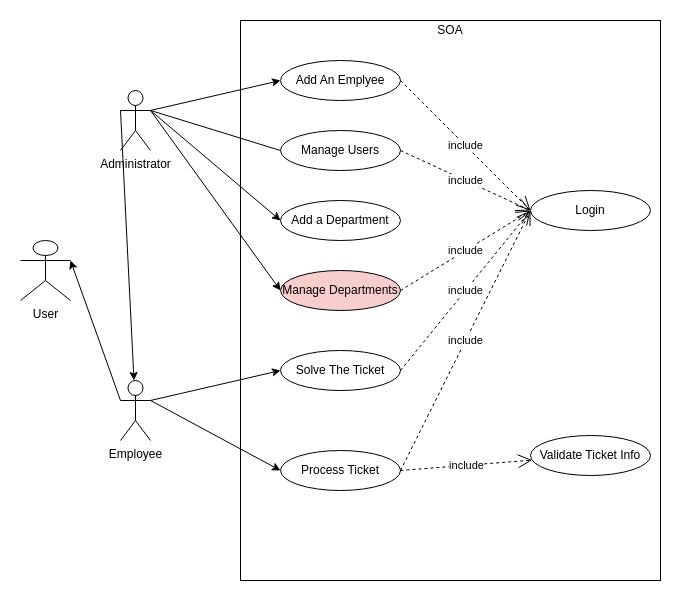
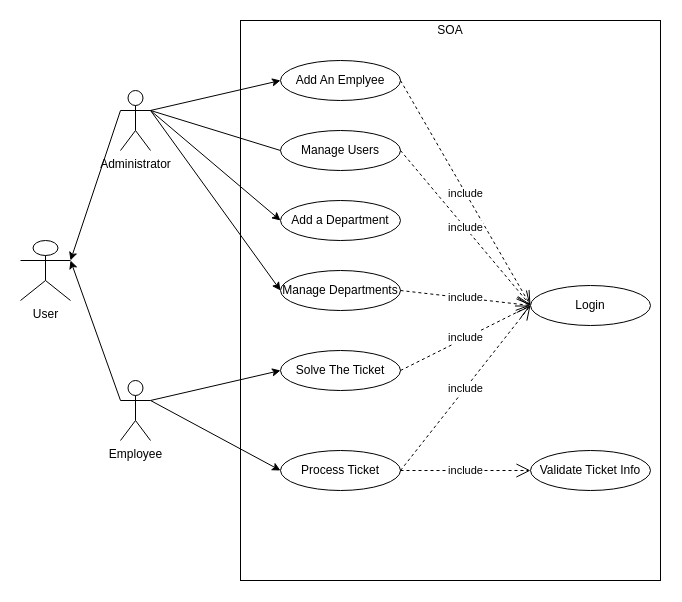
- <mxCell id="6" value="Login" style="ellipse;whiteSpace=wrap;html=1;" vertex="1" parent="1"><mxGeometry x="530" y="190" width="120" height="40" as="geometry" /></mxCell>
+ <mxCell id="6" value="Login" style="ellipse;whiteSpace=wrap;html=1;" vertex="1" parent="1"><mxGeometry x="530" y="285" width="120" height="40" as="geometry" /></mxCell>
- <mxCell id="28" value="" style="endArrow=classic;html=1;exitX=0;exitY=0.333;exitDx=0;exitDy=0;exitPerimeter=0;" edge="1" parent="1" source="9" target="2"><mxGeometry width="50" height="50" relative="1" as="geometry"><mxPoint x="80" y="440" as="sourcePoint" /><mxPoint x="290" y="380" as="targetPoint" /></mxGeometry></mxCell>
+ <mxCell id="28" value="" style="endArrow=classic;html=1;entryX=1;entryY=0.333;entryDx=0;entryDy=0;exitX=0;exitY=0.333;exitDx=0;exitDy=0;exitPerimeter=0;entryPerimeter=0;" edge="1" parent="1" source="9" target="22"><mxGeometry width="50" height="50" relative="1" as="geometry"><mxPoint x="80" y="440" as="sourcePoint" /><mxPoint x="290" y="380" as="targetPoint" /></mxGeometry></mxCell>
- <mxCell id="14" value="Manage Departments" style="ellipse;whiteSpace=wrap;html=1;fillColor=#f8cecc;" vertex="1" parent="1"><mxGeometry x="280" y="270" width="120" height="40" as="geometry" /></mxCell>
+ <mxCell id="14" value="Manage Departments" style="ellipse;whiteSpace=wrap;html=1;" vertex="1" parent="1"><mxGeometry x="280" y="270" width="120" height="40" as="geometry" /></mxCell>
- <mxCell id="20" value="Validate Ticket Info" style="ellipse;whiteSpace=wrap;html=1;" vertex="1" parent="1"><mxGeometry x="530" y="435" width="120" height="40" as="geometry" /></mxCell>
+ <mxCell id="20" value="Validate Ticket Info" style="ellipse;whiteSpace=wrap;html=1;" vertex="1" parent="1"><mxGeometry x="530" y="450" width="120" height="40" as="geometry" /></mxCell>
